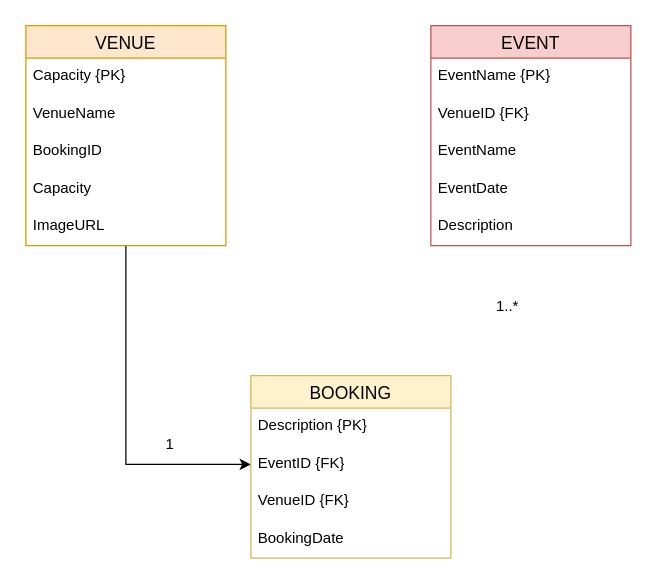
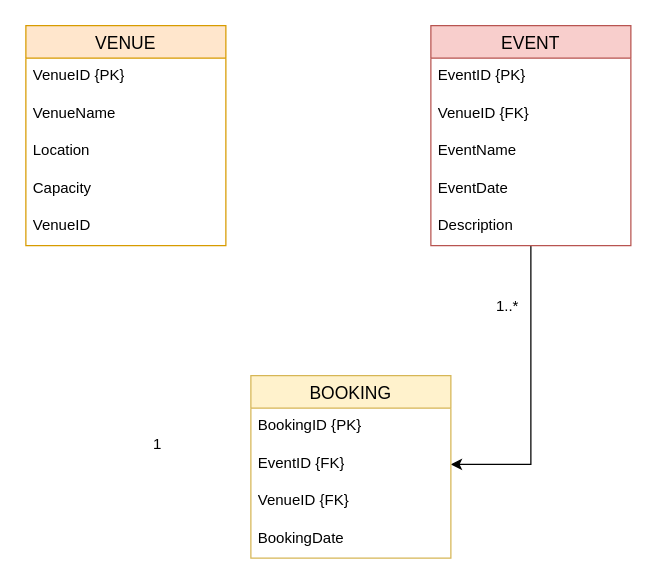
- <mxCell id="4" value="Capacity {PK}" style="text;strokeColor=none;fillColor=none;spacingLeft=4;spacingRight=4;overflow=hidden;rotatable=0;points=[[0,0.5],[1,0.5]];portConstraint=eastwest;fontSize=12;whiteSpace=wrap;html=1;" vertex="1" parent="3"><mxGeometry y="26" width="160" height="30" as="geometry" /></mxCell>
+ <mxCell id="4" value="VenueID {PK}" style="text;strokeColor=none;fillColor=none;spacingLeft=4;spacingRight=4;overflow=hidden;rotatable=0;points=[[0,0.5],[1,0.5]];portConstraint=eastwest;fontSize=12;whiteSpace=wrap;html=1;" vertex="1" parent="3"><mxGeometry y="26" width="160" height="30" as="geometry" /></mxCell>
- <mxCell id="11" value="EventName {PK}" style="text;strokeColor=none;fillColor=none;spacingLeft=4;spacingRight=4;overflow=hidden;rotatable=0;points=[[0,0.5],[1,0.5]];portConstraint=eastwest;fontSize=12;whiteSpace=wrap;html=1;" vertex="1" parent="10"><mxGeometry y="26" width="160" height="30" as="geometry" /></mxCell>
+ <mxCell id="11" value="EventID {PK}" style="text;strokeColor=none;fillColor=none;spacingLeft=4;spacingRight=4;overflow=hidden;rotatable=0;points=[[0,0.5],[1,0.5]];portConstraint=eastwest;fontSize=12;whiteSpace=wrap;html=1;" vertex="1" parent="10"><mxGeometry y="26" width="160" height="30" as="geometry" /></mxCell>
- <mxCell id="6" value="BookingID" style="text;strokeColor=none;fillColor=none;spacingLeft=4;spacingRight=4;overflow=hidden;rotatable=0;points=[[0,0.5],[1,0.5]];portConstraint=eastwest;fontSize=12;whiteSpace=wrap;html=1;" vertex="1" parent="3"><mxGeometry y="86" width="160" height="30" as="geometry" /></mxCell>
+ <mxCell id="6" value="Location" style="text;strokeColor=none;fillColor=none;spacingLeft=4;spacingRight=4;overflow=hidden;rotatable=0;points=[[0,0.5],[1,0.5]];portConstraint=eastwest;fontSize=12;whiteSpace=wrap;html=1;" vertex="1" parent="3"><mxGeometry y="86" width="160" height="30" as="geometry" /></mxCell>
- <mxCell id="8" value="ImageURL" style="text;strokeColor=none;fillColor=none;spacingLeft=4;spacingRight=4;overflow=hidden;rotatable=0;points=[[0,0.5],[1,0.5]];portConstraint=eastwest;fontSize=12;whiteSpace=wrap;html=1;" vertex="1" parent="3"><mxGeometry y="146" width="160" height="30" as="geometry" /></mxCell>
+ <mxCell id="8" value="VenueID" style="text;strokeColor=none;fillColor=none;spacingLeft=4;spacingRight=4;overflow=hidden;rotatable=0;points=[[0,0.5],[1,0.5]];portConstraint=eastwest;fontSize=12;whiteSpace=wrap;html=1;" vertex="1" parent="3"><mxGeometry y="146" width="160" height="30" as="geometry" /></mxCell>
+ <mxCell id="9" style="edgeStyle=orthogonalEdgeStyle;rounded=0;orthogonalLoop=1;jettySize=auto;html=1;entryX=1;entryY=0.5;entryDx=0;entryDy=0;" edge="1" parent="1" source="10" target="18"><mxGeometry relative="1" as="geometry" /></mxCell>
- <mxCell id="2" style="edgeStyle=orthogonalEdgeStyle;rounded=0;orthogonalLoop=1;jettySize=auto;html=1;entryX=0;entryY=0.5;entryDx=0;entryDy=0;" edge="1" parent="1" source="3" target="18"><mxGeometry relative="1" as="geometry"><mxPoint x="160" y="440" as="targetPoint" /></mxGeometry></mxCell>
- <mxCell id="17" value="Description {PK}" style="text;strokeColor=none;fillColor=none;spacingLeft=4;spacingRight=4;overflow=hidden;rotatable=0;points=[[0,0.5],[1,0.5]];portConstraint=eastwest;fontSize=12;whiteSpace=wrap;html=1;" vertex="1" parent="16"><mxGeometry y="26" width="160" height="30" as="geometry" /></mxCell>
+ <mxCell id="17" value="BookingID {PK}" style="text;strokeColor=none;fillColor=none;spacingLeft=4;spacingRight=4;overflow=hidden;rotatable=0;points=[[0,0.5],[1,0.5]];portConstraint=eastwest;fontSize=12;whiteSpace=wrap;html=1;" vertex="1" parent="16"><mxGeometry y="26" width="160" height="30" as="geometry" /></mxCell>
- <mxCell id="21" value="1" style="text;html=1;align=center;verticalAlign=middle;resizable=0;points=[];autosize=1;strokeColor=none;fillColor=none;" vertex="1" parent="1"><mxGeometry x="120" y="340" width="30" height="30" as="geometry" /></mxCell>
+ <mxCell id="21" value="1" style="text;html=1;align=center;verticalAlign=middle;resizable=0;points=[];autosize=1;strokeColor=none;fillColor=none;" vertex="1" parent="1"><mxGeometry x="110" y="340" width="30" height="30" as="geometry" /></mxCell>
